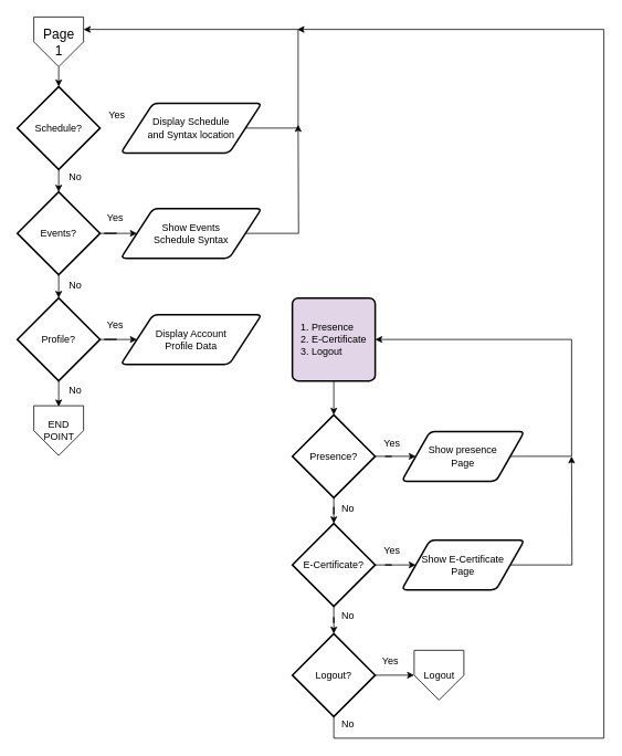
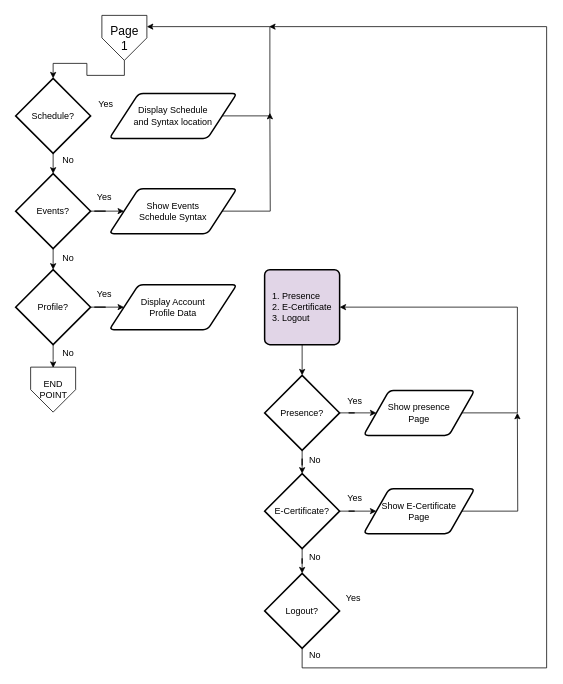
- <mxCell id="2" value="&lt;font style=&quot;font-size: 16px;&quot;&gt;Page&lt;/font&gt;&lt;div&gt;&lt;font style=&quot;font-size: 16px;&quot;&gt;1&lt;/font&gt;&lt;/div&gt;" style="verticalLabelPosition=middle;verticalAlign=middle;html=1;shape=offPageConnector;rounded=0;size=0.5;labelPosition=center;align=center;" parent="1" vertex="1"><mxGeometry x="40" y="20" width="60" height="60" as="geometry" /></mxCell>
+ <mxCell id="2" value="&lt;font style=&quot;font-size: 16px;&quot;&gt;Page&lt;/font&gt;&lt;div&gt;&lt;font style=&quot;font-size: 16px;&quot;&gt;1&lt;/font&gt;&lt;/div&gt;" style="verticalLabelPosition=middle;verticalAlign=middle;html=1;shape=offPageConnector;rounded=0;size=0.5;labelPosition=center;align=center;" parent="1" vertex="1"><mxGeometry x="135" y="20" width="60" height="60" as="geometry" /></mxCell>
- <mxCell id="33" value="" style="edgeStyle=orthogonalEdgeStyle;rounded=0;orthogonalLoop=1;jettySize=auto;html=1;" parent="1" source="35" target="39" edge="1"><mxGeometry relative="1" as="geometry" /></mxCell>
- <mxCell id="39" value="&lt;span style=&quot;background-color: initial;&quot;&gt;Logout&lt;/span&gt;" style="verticalLabelPosition=middle;verticalAlign=middle;html=1;shape=offPageConnector;rounded=0;size=0.5;labelPosition=center;align=center;" parent="1" vertex="1"><mxGeometry x="499" y="784" width="60" height="60" as="geometry" /></mxCell>
